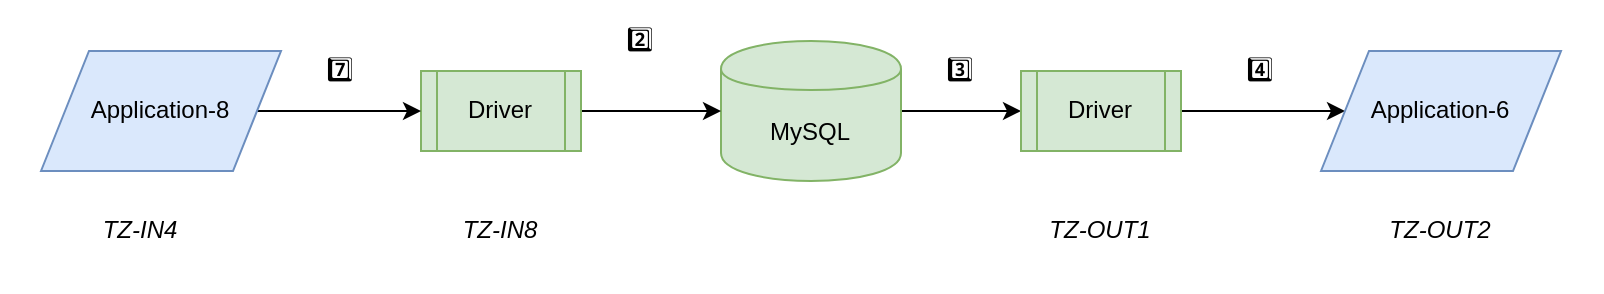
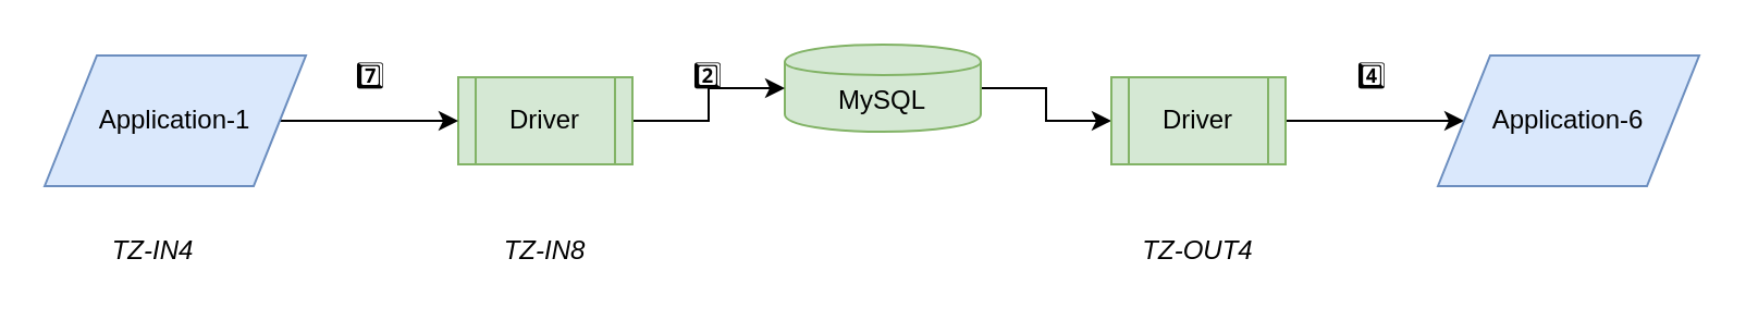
- <mxCell id="16" value="2️⃣" style="text;html=1;strokeColor=none;fillColor=none;align=center;verticalAlign=middle;whiteSpace=wrap;rounded=0;" parent="1" vertex="1"><mxGeometry x="300" y="10" width="40" height="20" as="geometry" /></mxCell>
+ <mxCell id="16" value="2️⃣" style="text;html=1;strokeColor=none;fillColor=none;align=center;verticalAlign=middle;whiteSpace=wrap;rounded=0;" parent="1" vertex="1"><mxGeometry x="305" y="25" width="40" height="20" as="geometry" /></mxCell>
- <mxCell id="17" value="3️⃣" style="text;html=1;strokeColor=none;fillColor=none;align=center;verticalAlign=middle;whiteSpace=wrap;rounded=0;" parent="1" vertex="1"><mxGeometry x="460" y="25" width="40" height="20" as="geometry" /></mxCell>
- <mxCell id="9" value="Application-8" style="shape=parallelogram;perimeter=parallelogramPerimeter;whiteSpace=wrap;html=1;fillColor=#dae8fc;strokeColor=#6c8ebf;" parent="1" vertex="1"><mxGeometry x="20" y="25" width="120" height="60" as="geometry" /></mxCell>
+ <mxCell id="9" value="Application-1" style="shape=parallelogram;perimeter=parallelogramPerimeter;whiteSpace=wrap;html=1;fillColor=#dae8fc;strokeColor=#6c8ebf;" parent="1" vertex="1"><mxGeometry x="20" y="25" width="120" height="60" as="geometry" /></mxCell>
- <mxCell id="3" value="MySQL" style="shape=cylinder;whiteSpace=wrap;html=1;boundedLbl=1;backgroundOutline=1;fillColor=#d5e8d4;strokeColor=#82b366;" parent="1" vertex="1"><mxGeometry x="360" y="20" width="90" height="70" as="geometry" /></mxCell>
+ <mxCell id="3" value="MySQL" style="shape=cylinder;whiteSpace=wrap;html=1;boundedLbl=1;backgroundOutline=1;fillColor=#d5e8d4;strokeColor=#82b366;" parent="1" vertex="1"><mxGeometry x="360" y="20" width="90" height="40" as="geometry" /></mxCell>
- <mxCell id="14" value="TZ-OUT1" style="text;html=1;strokeColor=none;fillColor=none;align=center;verticalAlign=middle;whiteSpace=wrap;rounded=0;fontStyle=2" parent="1" vertex="1"><mxGeometry x="520" y="105" width="60" height="20" as="geometry" /></mxCell>
+ <mxCell id="14" value="TZ-OUT4" style="text;html=1;strokeColor=none;fillColor=none;align=center;verticalAlign=middle;whiteSpace=wrap;rounded=0;fontStyle=2" parent="1" vertex="1"><mxGeometry x="520" y="105" width="60" height="20" as="geometry" /></mxCell>
- <mxCell id="13" value="TZ-OUT2" style="text;html=1;strokeColor=none;fillColor=none;align=center;verticalAlign=middle;whiteSpace=wrap;rounded=0;fontStyle=2" parent="1" vertex="1"><mxGeometry x="690" y="105" width="60" height="20" as="geometry" /></mxCell>
